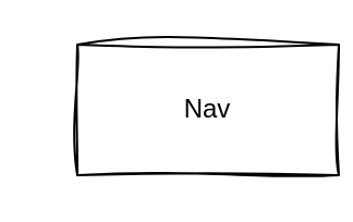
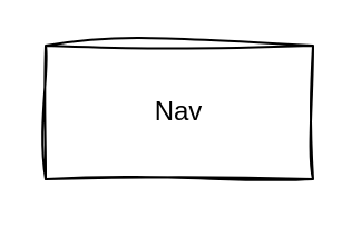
- <mxCell id="2" value="Nav" style="rounded=0;whiteSpace=wrap;html=1;sketch=1;curveFitting=1;jiggle=2;" vertex="1" parent="1"><mxGeometry x="35" y="20" width="120" height="60" as="geometry" /></mxCell>
+ <mxCell id="2" value="Nav" style="rounded=0;whiteSpace=wrap;html=1;sketch=1;curveFitting=1;jiggle=2;" vertex="1" parent="1"><mxGeometry x="20" y="20" width="120" height="60" as="geometry" /></mxCell>
